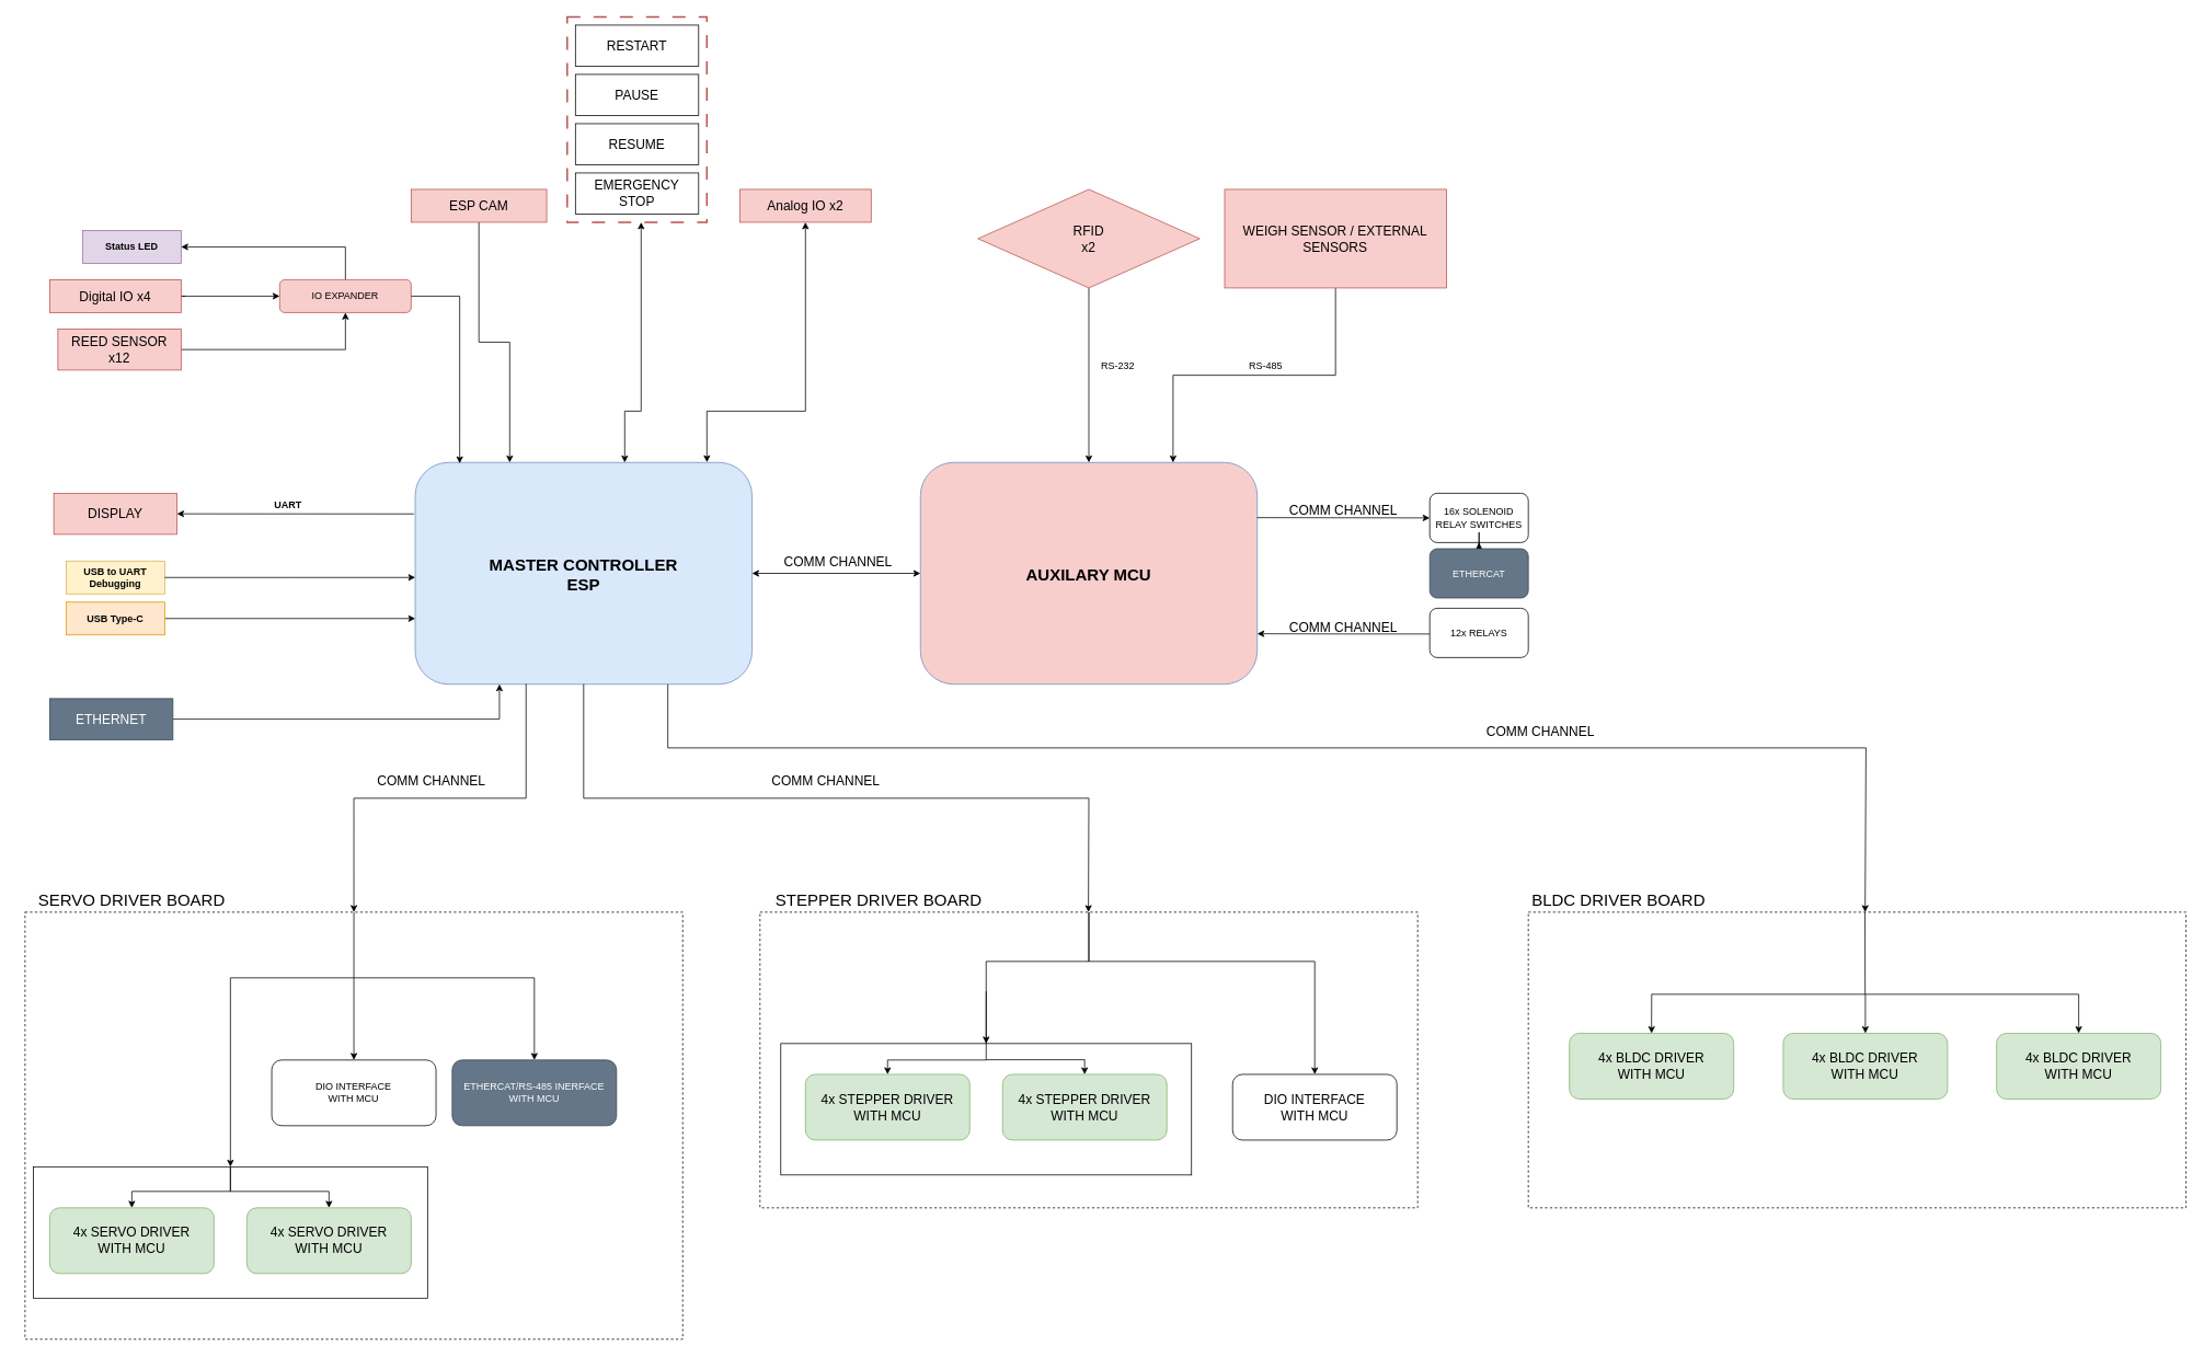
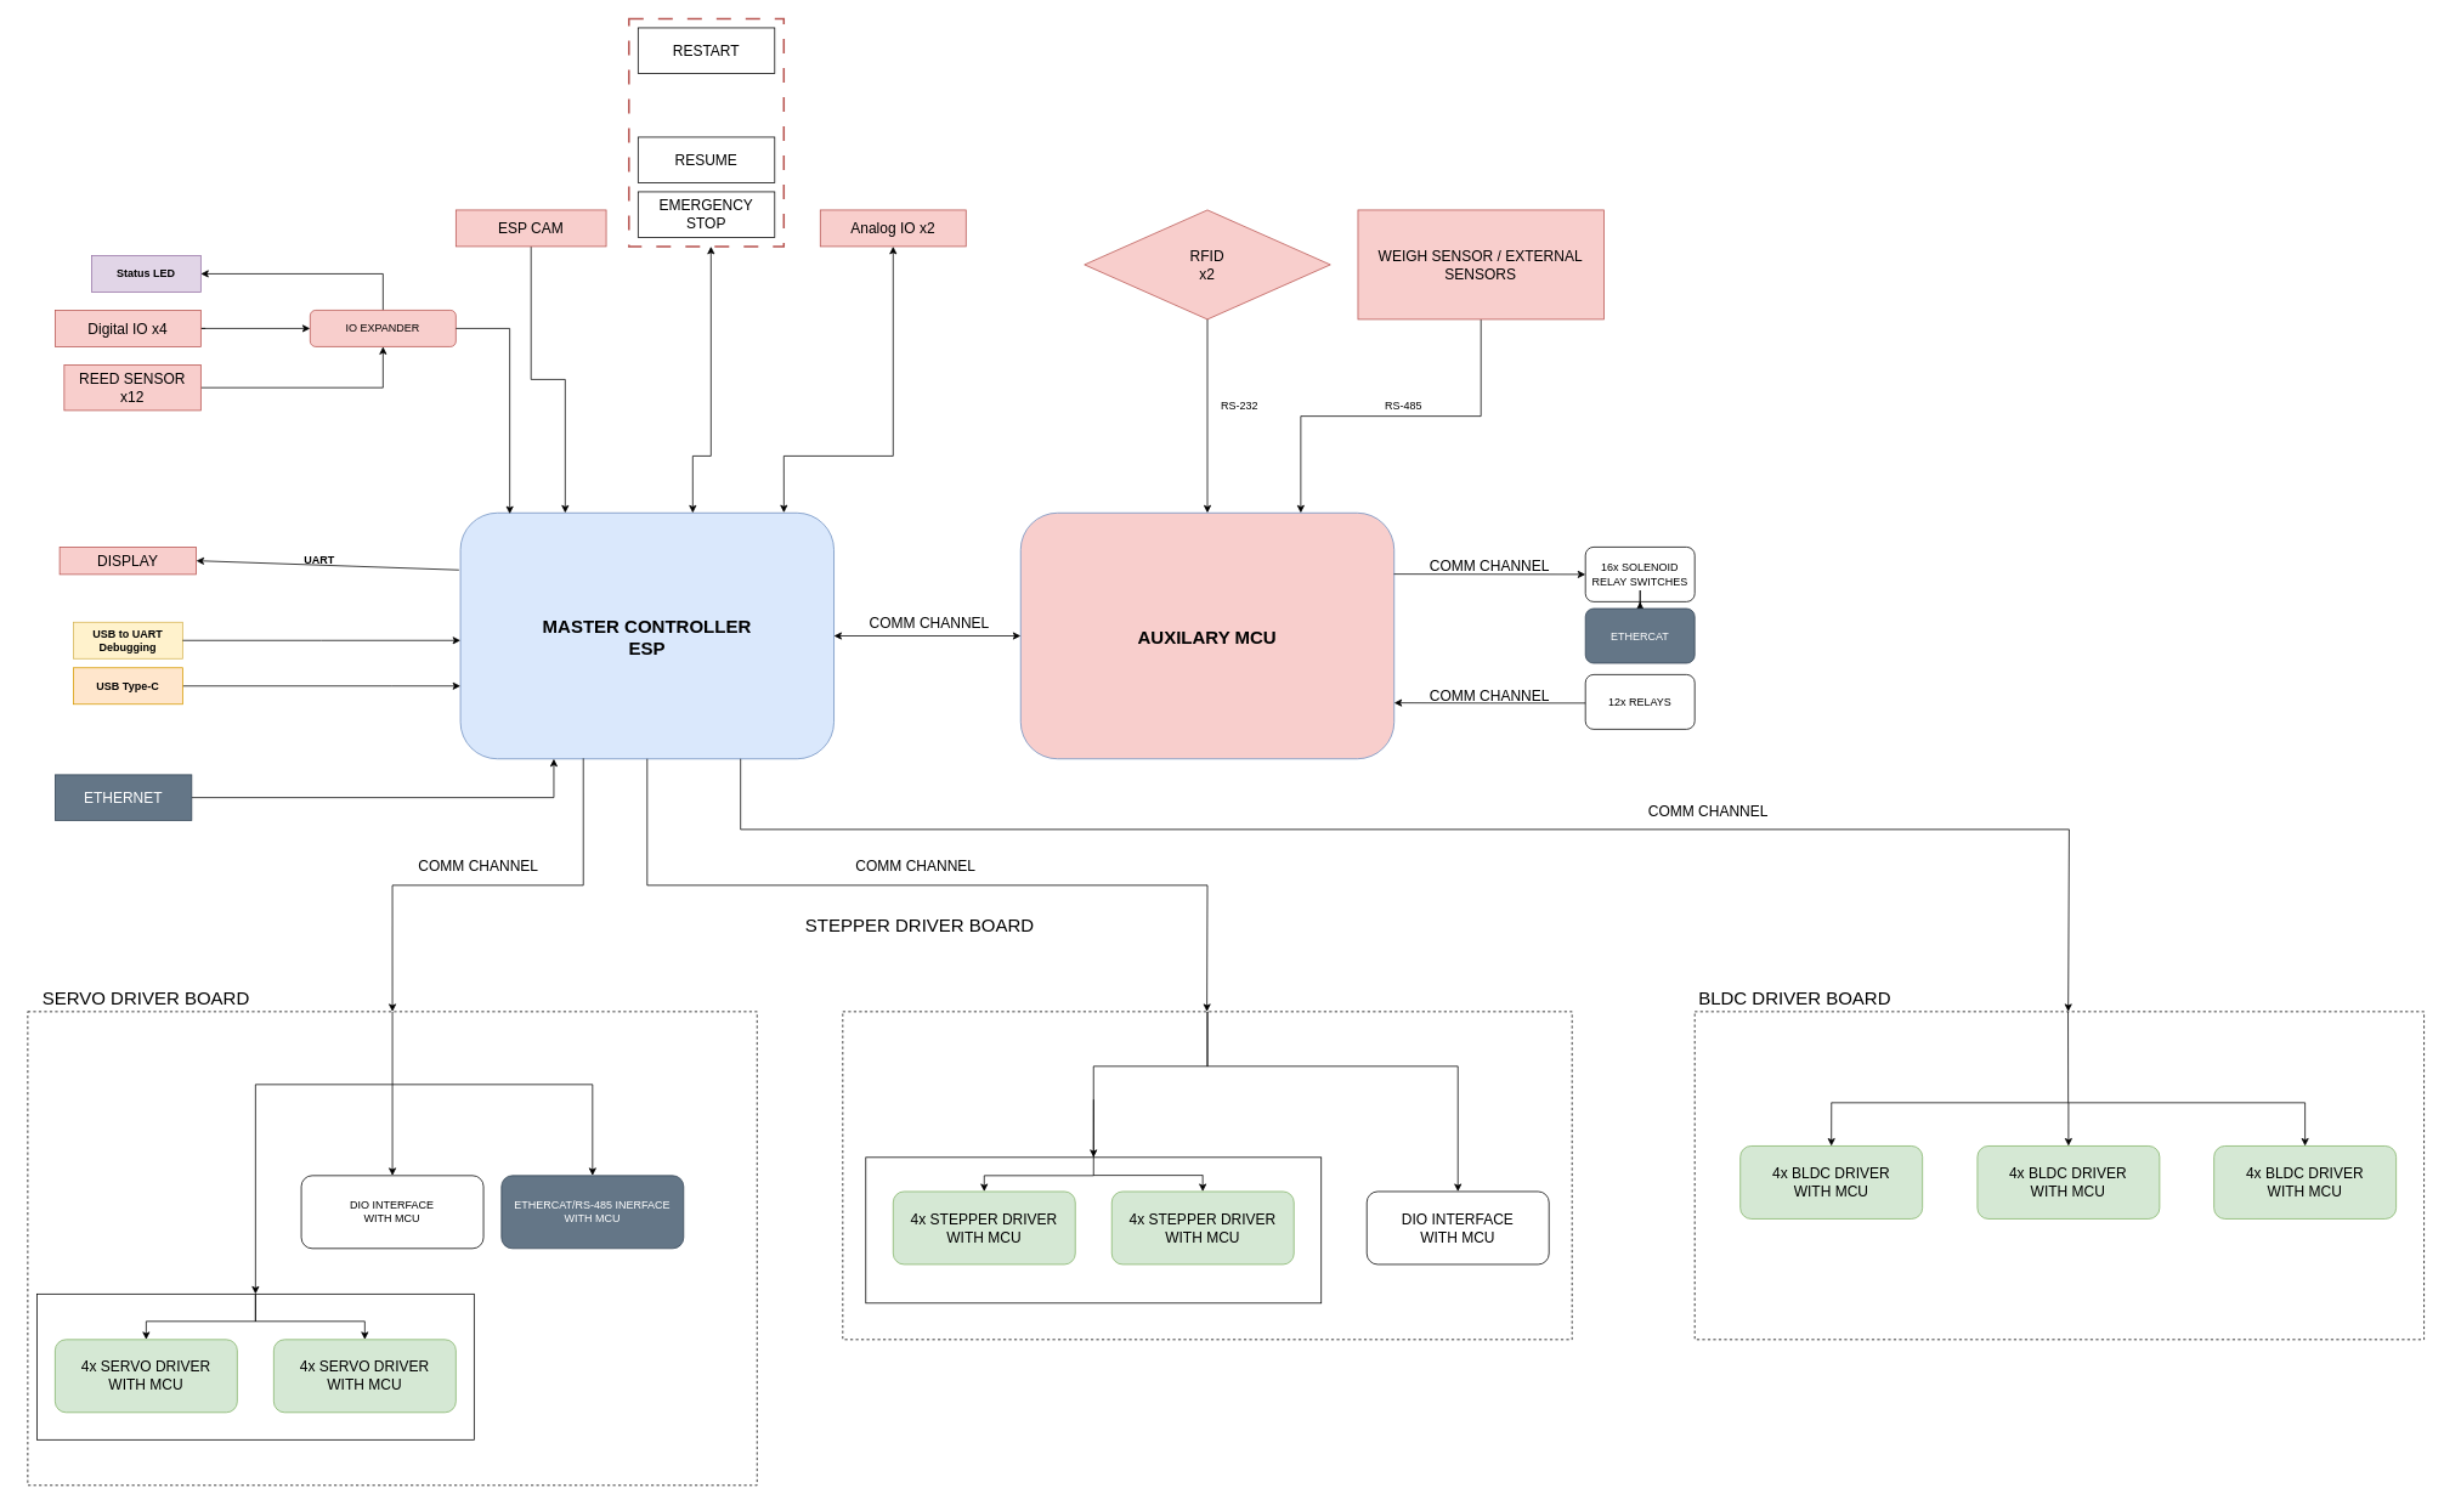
- <mxCell id="71" value="&lt;span style=&quot;font-size: 16px;&quot;&gt;PAUSE&lt;/span&gt;" style="rounded=0;whiteSpace=wrap;html=1;" vertex="1" parent="1"><mxGeometry x="700" y="90" width="150" height="50" as="geometry" /></mxCell>
- <mxCell id="17" value="&lt;span style=&quot;font-size: 16px;&quot;&gt;DISPLAY&lt;/span&gt;" style="rounded=0;whiteSpace=wrap;html=1;fillColor=#f8cecc;strokeColor=#b85450;" parent="1" vertex="1"><mxGeometry x="65" y="600" width="150" height="50" as="geometry" /></mxCell>
+ <mxCell id="17" value="&lt;span style=&quot;font-size: 16px;&quot;&gt;DISPLAY&lt;/span&gt;" style="rounded=0;whiteSpace=wrap;html=1;fillColor=#f8cecc;strokeColor=#b85450;" parent="1" vertex="1"><mxGeometry x="65" y="600" width="150" height="30" as="geometry" /></mxCell>
- <mxCell id="55" value="&lt;font style=&quot;font-size: 20px;&quot;&gt;STEPPER DRIVER BOARD&lt;/font&gt;" style="text;html=1;align=center;verticalAlign=middle;whiteSpace=wrap;rounded=0;" parent="1" vertex="1"><mxGeometry x="938.75" y="1080" width="261.25" height="30" as="geometry" /></mxCell>
+ <mxCell id="55" value="&lt;font style=&quot;font-size: 20px;&quot;&gt;STEPPER DRIVER BOARD&lt;/font&gt;" style="text;html=1;align=center;verticalAlign=middle;whiteSpace=wrap;rounded=0;" parent="1" vertex="1"><mxGeometry x="878.75" y="1000" width="261.25" height="30" as="geometry" /></mxCell>
